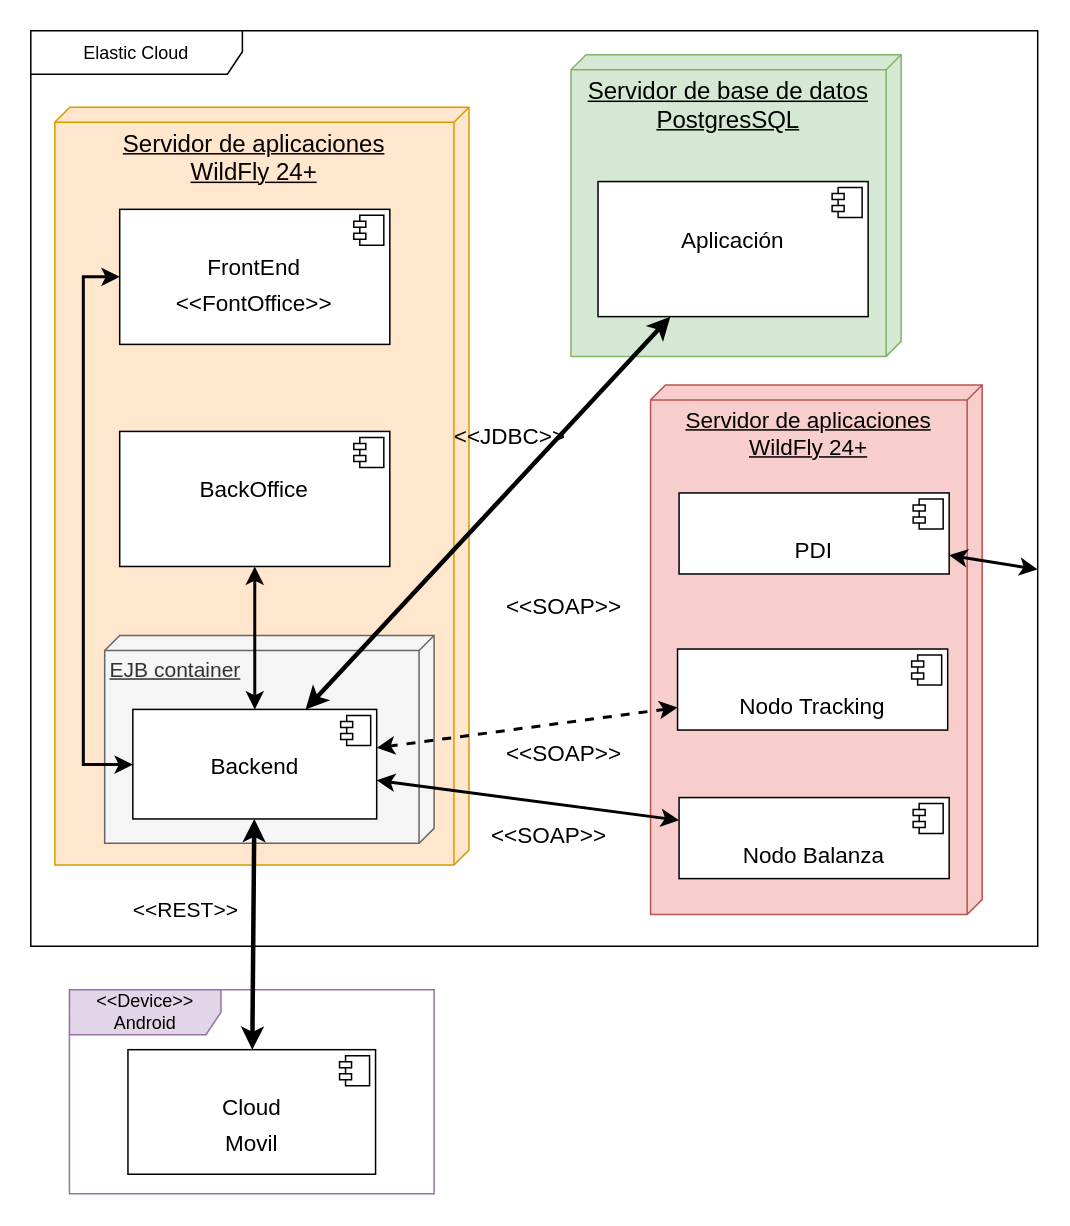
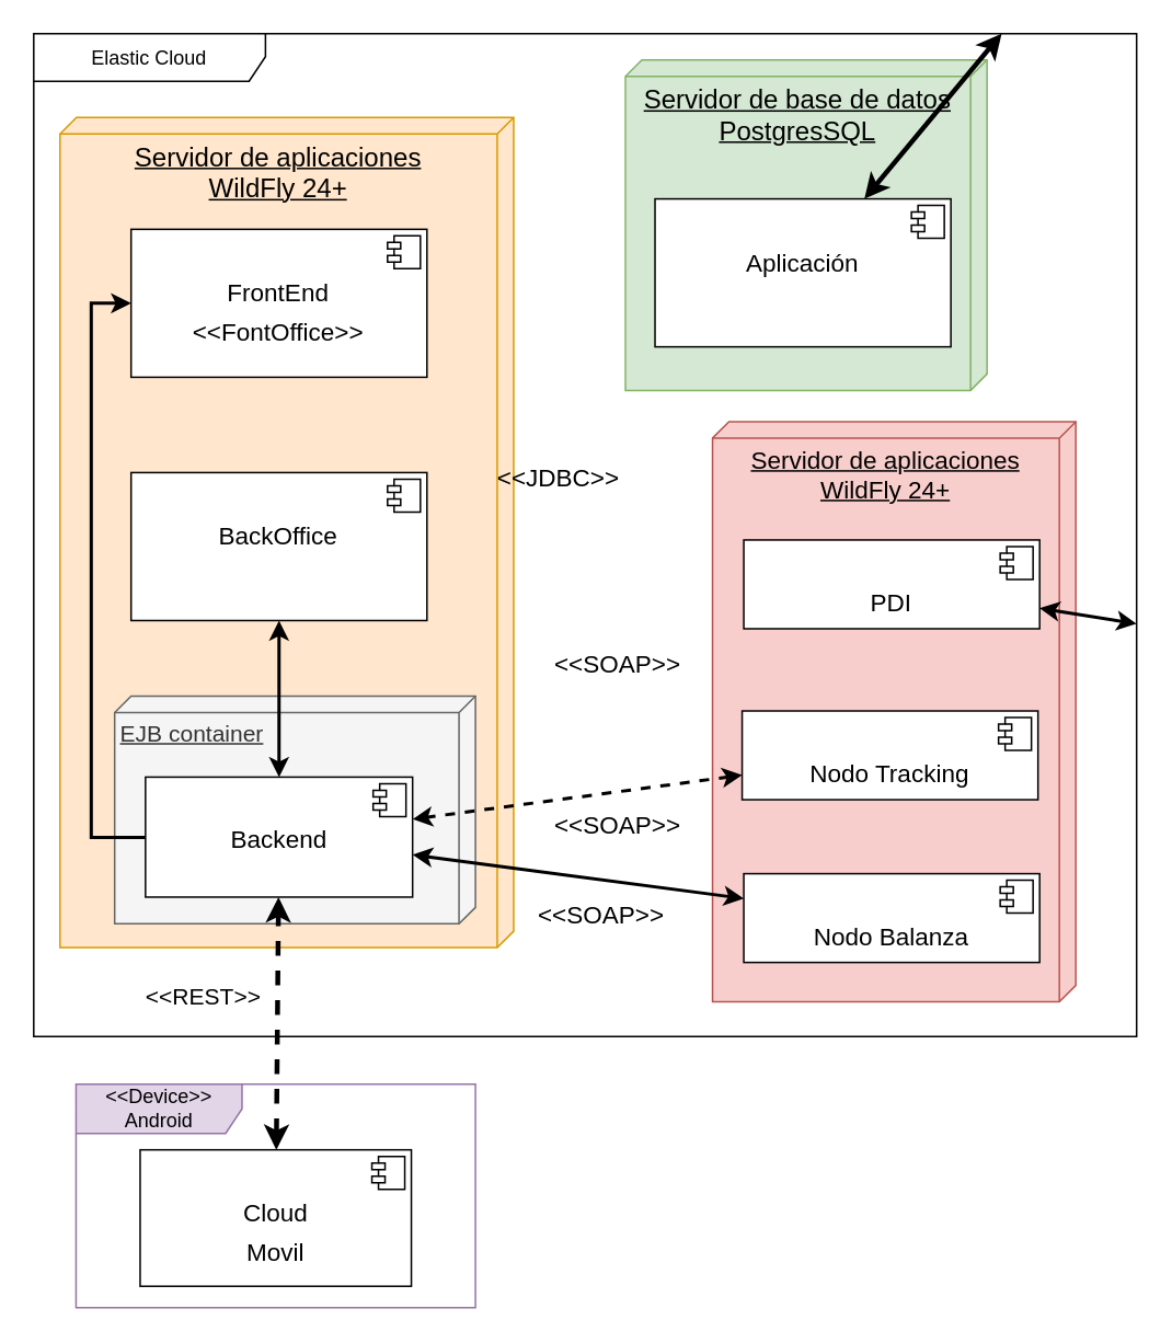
- <mxCell id="14" style="rounded=0;orthogonalLoop=1;jettySize=auto;html=1;startArrow=classic;startFill=1;fontSize=16;strokeWidth=3;" edge="1" parent="1" source="15" target="8"><mxGeometry relative="1" as="geometry" /></mxCell>
+ <mxCell id="14" style="rounded=0;orthogonalLoop=1;jettySize=auto;html=1;startArrow=classic;startFill=1;fontSize=16;strokeWidth=3;" edge="1" parent="1" source="15" target="4"><mxGeometry relative="1" as="geometry" /></mxCell>
- <mxCell id="5" style="edgeStyle=orthogonalEdgeStyle;rounded=0;orthogonalLoop=1;jettySize=auto;html=1;strokeWidth=2;startArrow=classic;startFill=1;" edge="1" parent="1" source="6" target="8"><mxGeometry relative="1" as="geometry"><Array as="points"><mxPoint x="55" y="184" /><mxPoint x="55" y="509" /></Array></mxGeometry></mxCell>
+ <mxCell id="5" style="edgeStyle=orthogonalEdgeStyle;rounded=0;orthogonalLoop=1;jettySize=auto;html=1;strokeWidth=2;startArrow=classic;startFill=1;endArrow=none;" edge="1" parent="1" source="6" target="8"><mxGeometry relative="1" as="geometry"><Array as="points"><mxPoint x="55" y="184" /><mxPoint x="55" y="509" /></Array></mxGeometry></mxCell>
- <mxCell id="19" style="rounded=0;orthogonalLoop=1;jettySize=auto;html=1;strokeWidth=3;startArrow=classic;startFill=1;" edge="1" parent="1" source="21" target="8"><mxGeometry relative="1" as="geometry" /></mxCell>
+ <mxCell id="19" style="rounded=0;orthogonalLoop=1;jettySize=auto;html=1;strokeWidth=3;startArrow=classic;startFill=1;dashed=1;" edge="1" parent="1" source="21" target="8"><mxGeometry relative="1" as="geometry" /></mxCell>
